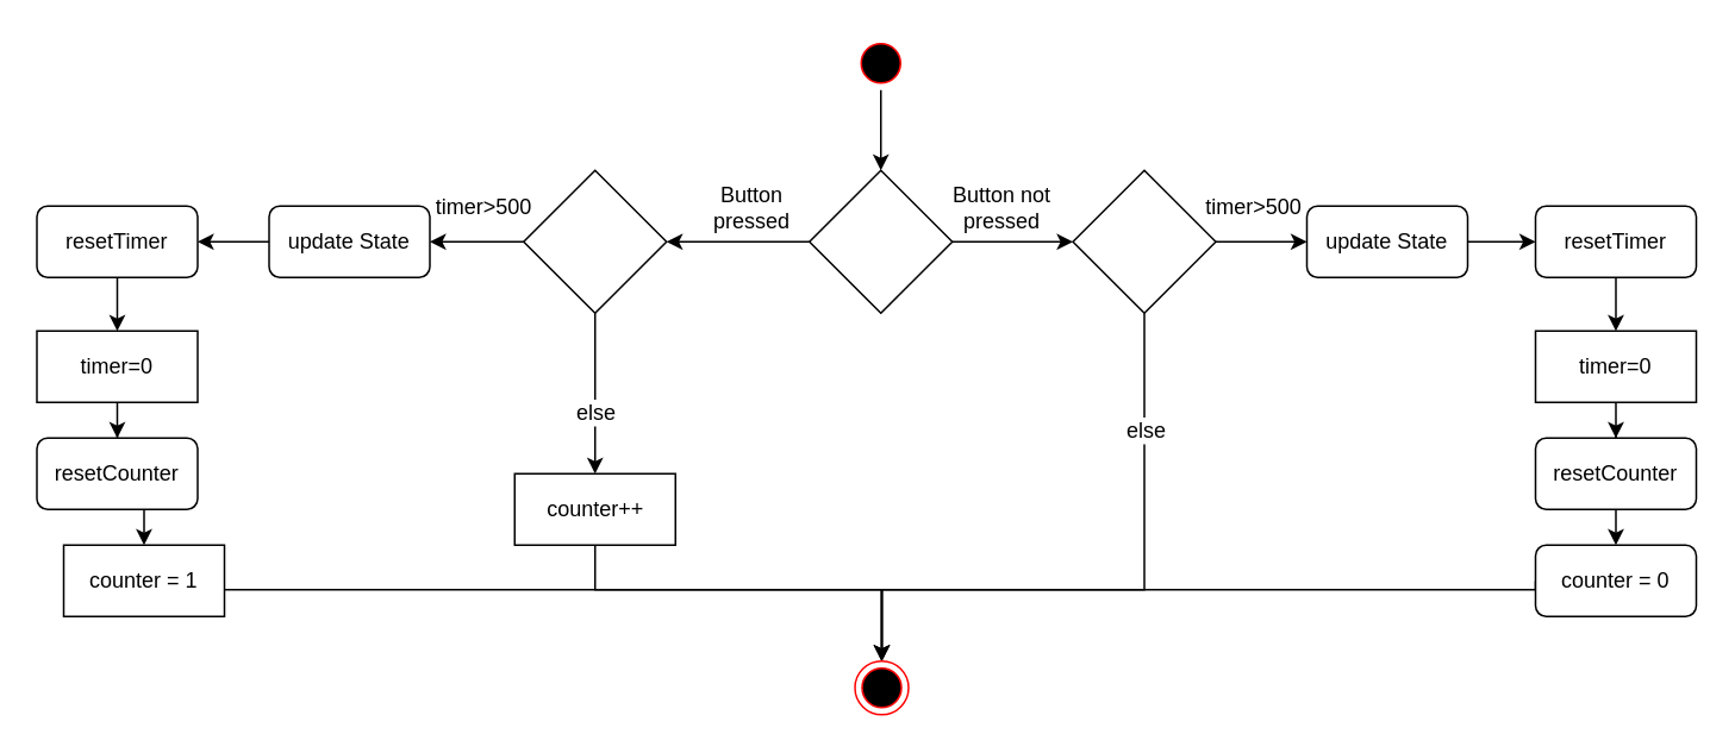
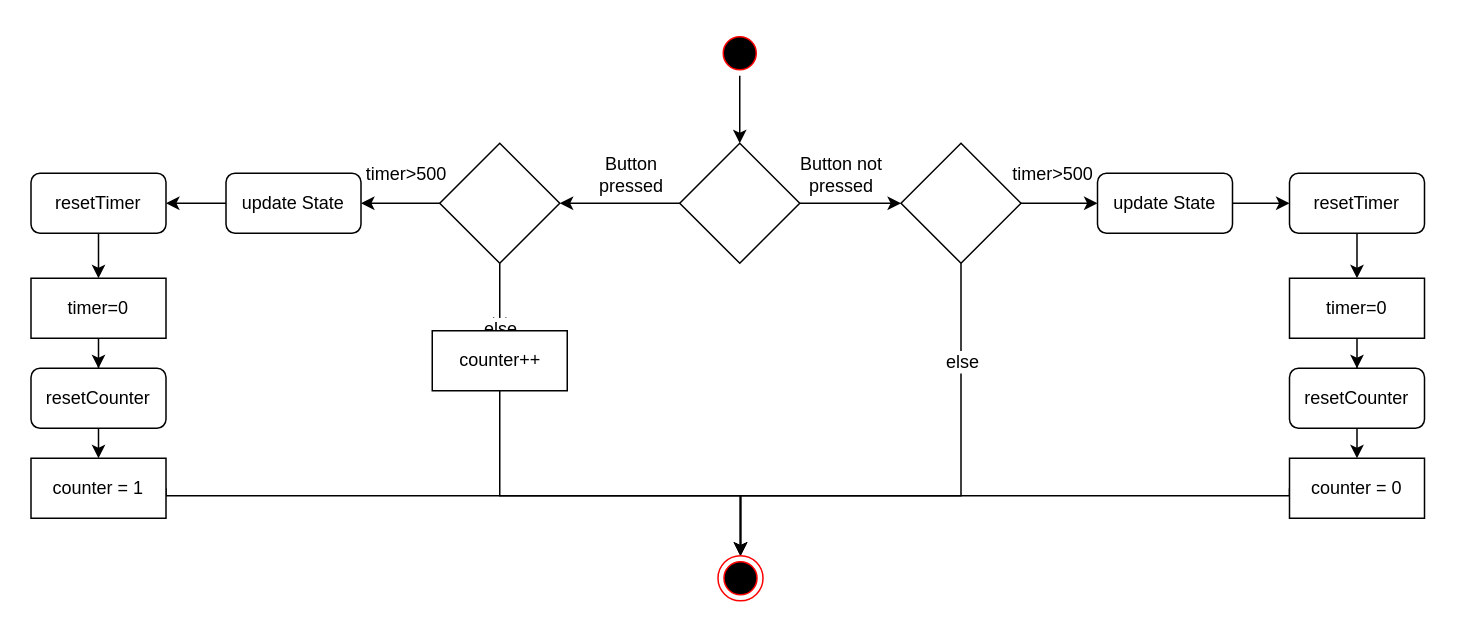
- <mxCell id="16" value="counter++" style="rounded=0;whiteSpace=wrap;html=1;" vertex="1" parent="1"><mxGeometry x="287.5" y="265" width="90" height="40" as="geometry" /></mxCell>
+ <mxCell id="16" value="counter++" style="rounded=0;whiteSpace=wrap;html=1;" vertex="1" parent="1"><mxGeometry x="287.5" y="220" width="90" height="40" as="geometry" /></mxCell>
- <mxCell id="7" value="counter = 1" style="rounded=0;whiteSpace=wrap;html=1;" vertex="1" parent="1"><mxGeometry x="35" y="305" width="90" height="40" as="geometry" /></mxCell>
+ <mxCell id="7" value="counter = 1" style="rounded=0;whiteSpace=wrap;html=1;" vertex="1" parent="1"><mxGeometry x="20" y="305" width="90" height="40" as="geometry" /></mxCell>
- <mxCell id="22" value="counter = 0" style="whiteSpace=wrap;html=1;rounded=1;" vertex="1" parent="1"><mxGeometry x="859" y="305" width="90" height="40" as="geometry" /></mxCell>
+ <mxCell id="22" value="counter = 0" style="rounded=0;whiteSpace=wrap;html=1;" vertex="1" parent="1"><mxGeometry x="859" y="305" width="90" height="40" as="geometry" /></mxCell>
